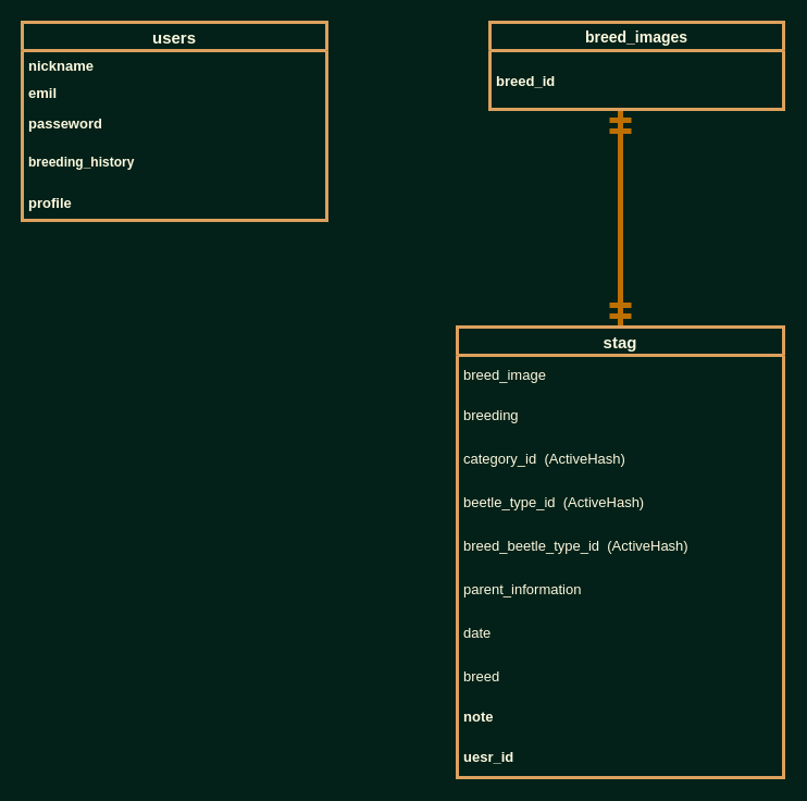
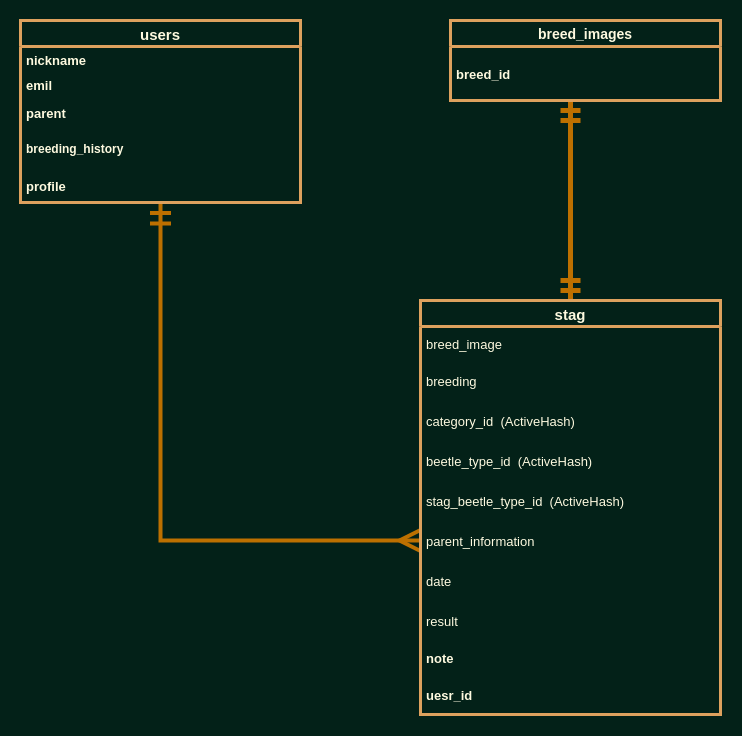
- <mxCell id="6" value="passeword" style="text;strokeColor=none;fillColor=none;align=left;verticalAlign=middle;spacingLeft=4;spacingRight=4;overflow=hidden;rotatable=0;points=[[0,0.5],[1,0.5]];portConstraint=eastwest;strokeWidth=3;fontStyle=1;arcSize=15;fontSize=13;fontColor=#FEFAE0;" parent="3" vertex="1"><mxGeometry y="76" width="280" height="32" as="geometry" /></mxCell>
+ <mxCell id="6" value="parent" style="text;strokeColor=none;fillColor=none;align=left;verticalAlign=middle;spacingLeft=4;spacingRight=4;overflow=hidden;rotatable=0;points=[[0,0.5],[1,0.5]];portConstraint=eastwest;strokeWidth=3;fontStyle=1;arcSize=15;fontSize=13;fontColor=#FEFAE0;" parent="3" vertex="1"><mxGeometry y="76" width="280" height="32" as="geometry" /></mxCell>
- <mxCell id="16" value="breed_beetle_type_id  (ActiveHash)" style="text;strokeColor=none;fillColor=none;align=left;verticalAlign=middle;spacingLeft=4;spacingRight=4;overflow=hidden;rotatable=0;points=[[0,0.5],[1,0.5]];portConstraint=eastwest;strokeWidth=3;arcSize=15;fontSize=13;fontColor=#FEFAE0;" parent="11" vertex="1"><mxGeometry y="180" width="300" height="40" as="geometry" /></mxCell>
+ <mxCell id="16" value="stag_beetle_type_id  (ActiveHash)" style="text;strokeColor=none;fillColor=none;align=left;verticalAlign=middle;spacingLeft=4;spacingRight=4;overflow=hidden;rotatable=0;points=[[0,0.5],[1,0.5]];portConstraint=eastwest;strokeWidth=3;arcSize=15;fontSize=13;fontColor=#FEFAE0;" parent="11" vertex="1"><mxGeometry y="180" width="300" height="40" as="geometry" /></mxCell>
+ <mxCell id="2" style="edgeStyle=orthogonalEdgeStyle;rounded=0;orthogonalLoop=1;jettySize=auto;html=1;entryX=0;entryY=0.5;entryDx=0;entryDy=0;endArrow=ERmany;endFill=0;endSize=16;startSize=16;targetPerimeterSpacing=11;strokeWidth=4;strokeColor=#BD7000;startArrow=ERmandOne;startFill=0;fillColor=#f0a30a;" edge="1" parent="1" source="3" target="17"><mxGeometry relative="1" as="geometry" /></mxCell>
- <mxCell id="19" value="breed" style="text;strokeColor=none;fillColor=none;align=left;verticalAlign=middle;spacingLeft=4;spacingRight=4;overflow=hidden;rotatable=0;points=[[0,0.5],[1,0.5]];portConstraint=eastwest;strokeWidth=3;arcSize=15;fontSize=13;fontColor=#FEFAE0;" parent="11" vertex="1"><mxGeometry y="300" width="300" height="40" as="geometry" /></mxCell>
+ <mxCell id="19" value="result" style="text;strokeColor=none;fillColor=none;align=left;verticalAlign=middle;spacingLeft=4;spacingRight=4;overflow=hidden;rotatable=0;points=[[0,0.5],[1,0.5]];portConstraint=eastwest;strokeWidth=3;arcSize=15;fontSize=13;fontColor=#FEFAE0;" parent="11" vertex="1"><mxGeometry y="300" width="300" height="40" as="geometry" /></mxCell>
